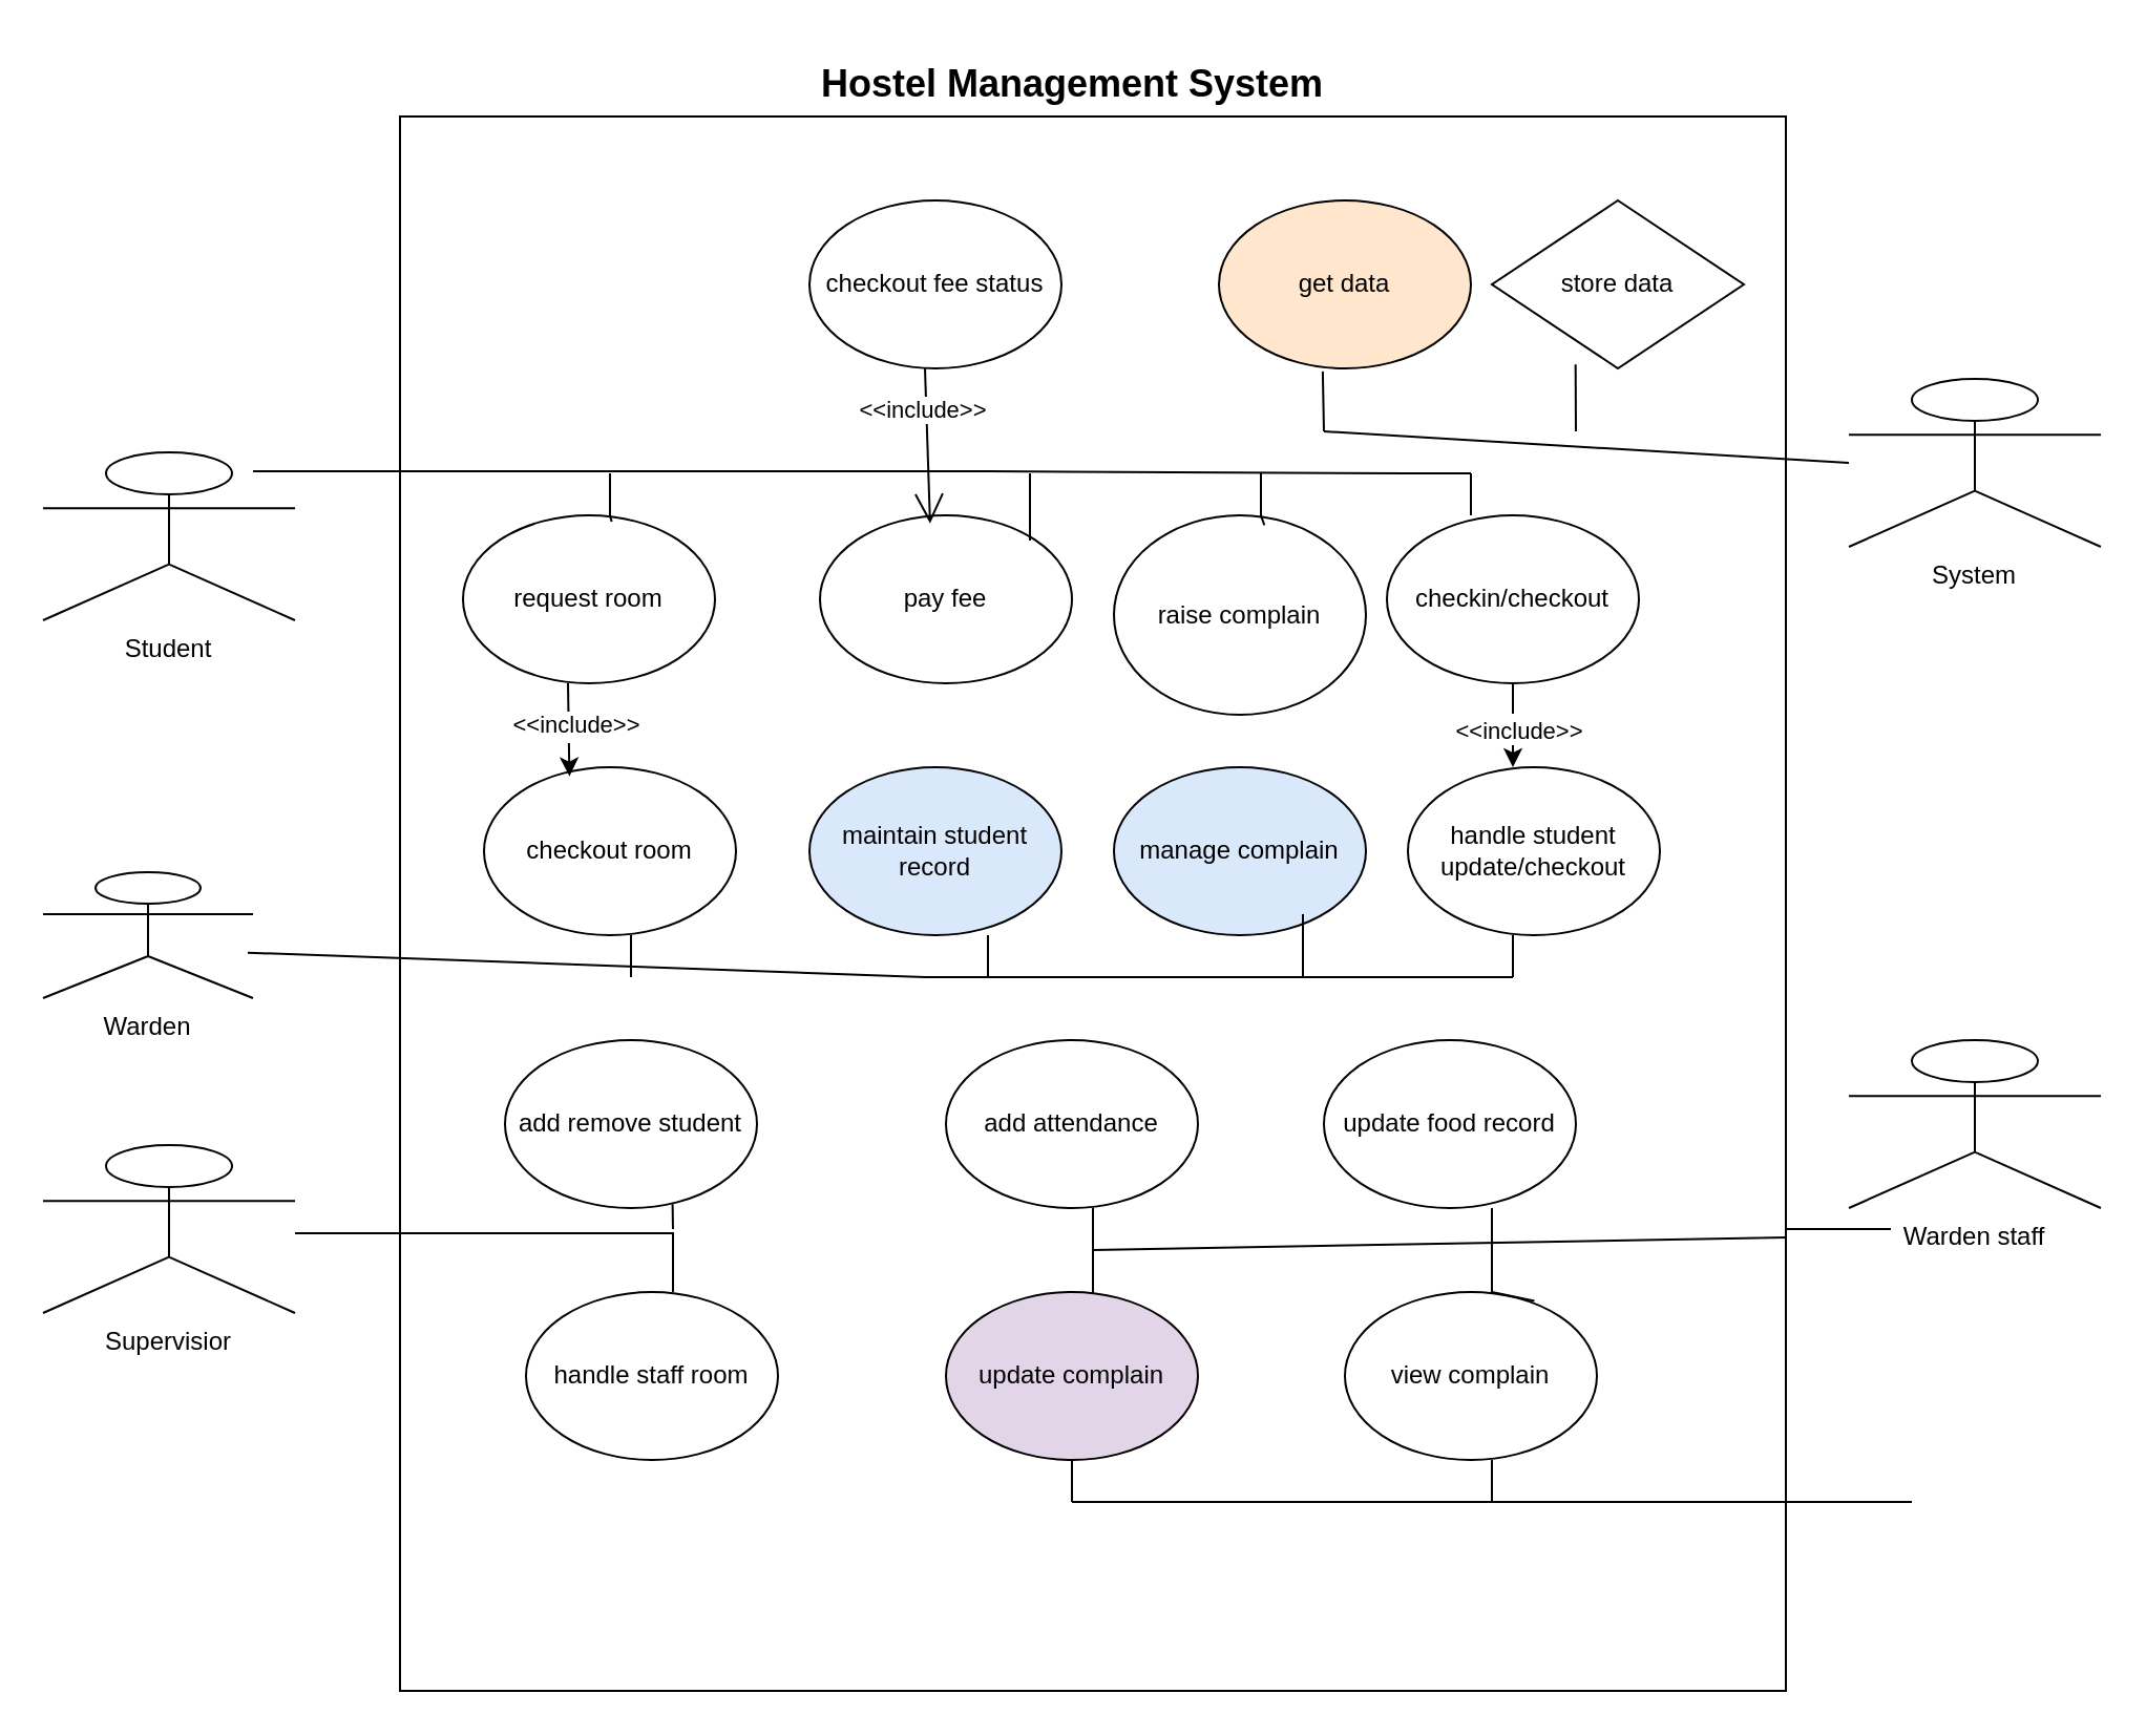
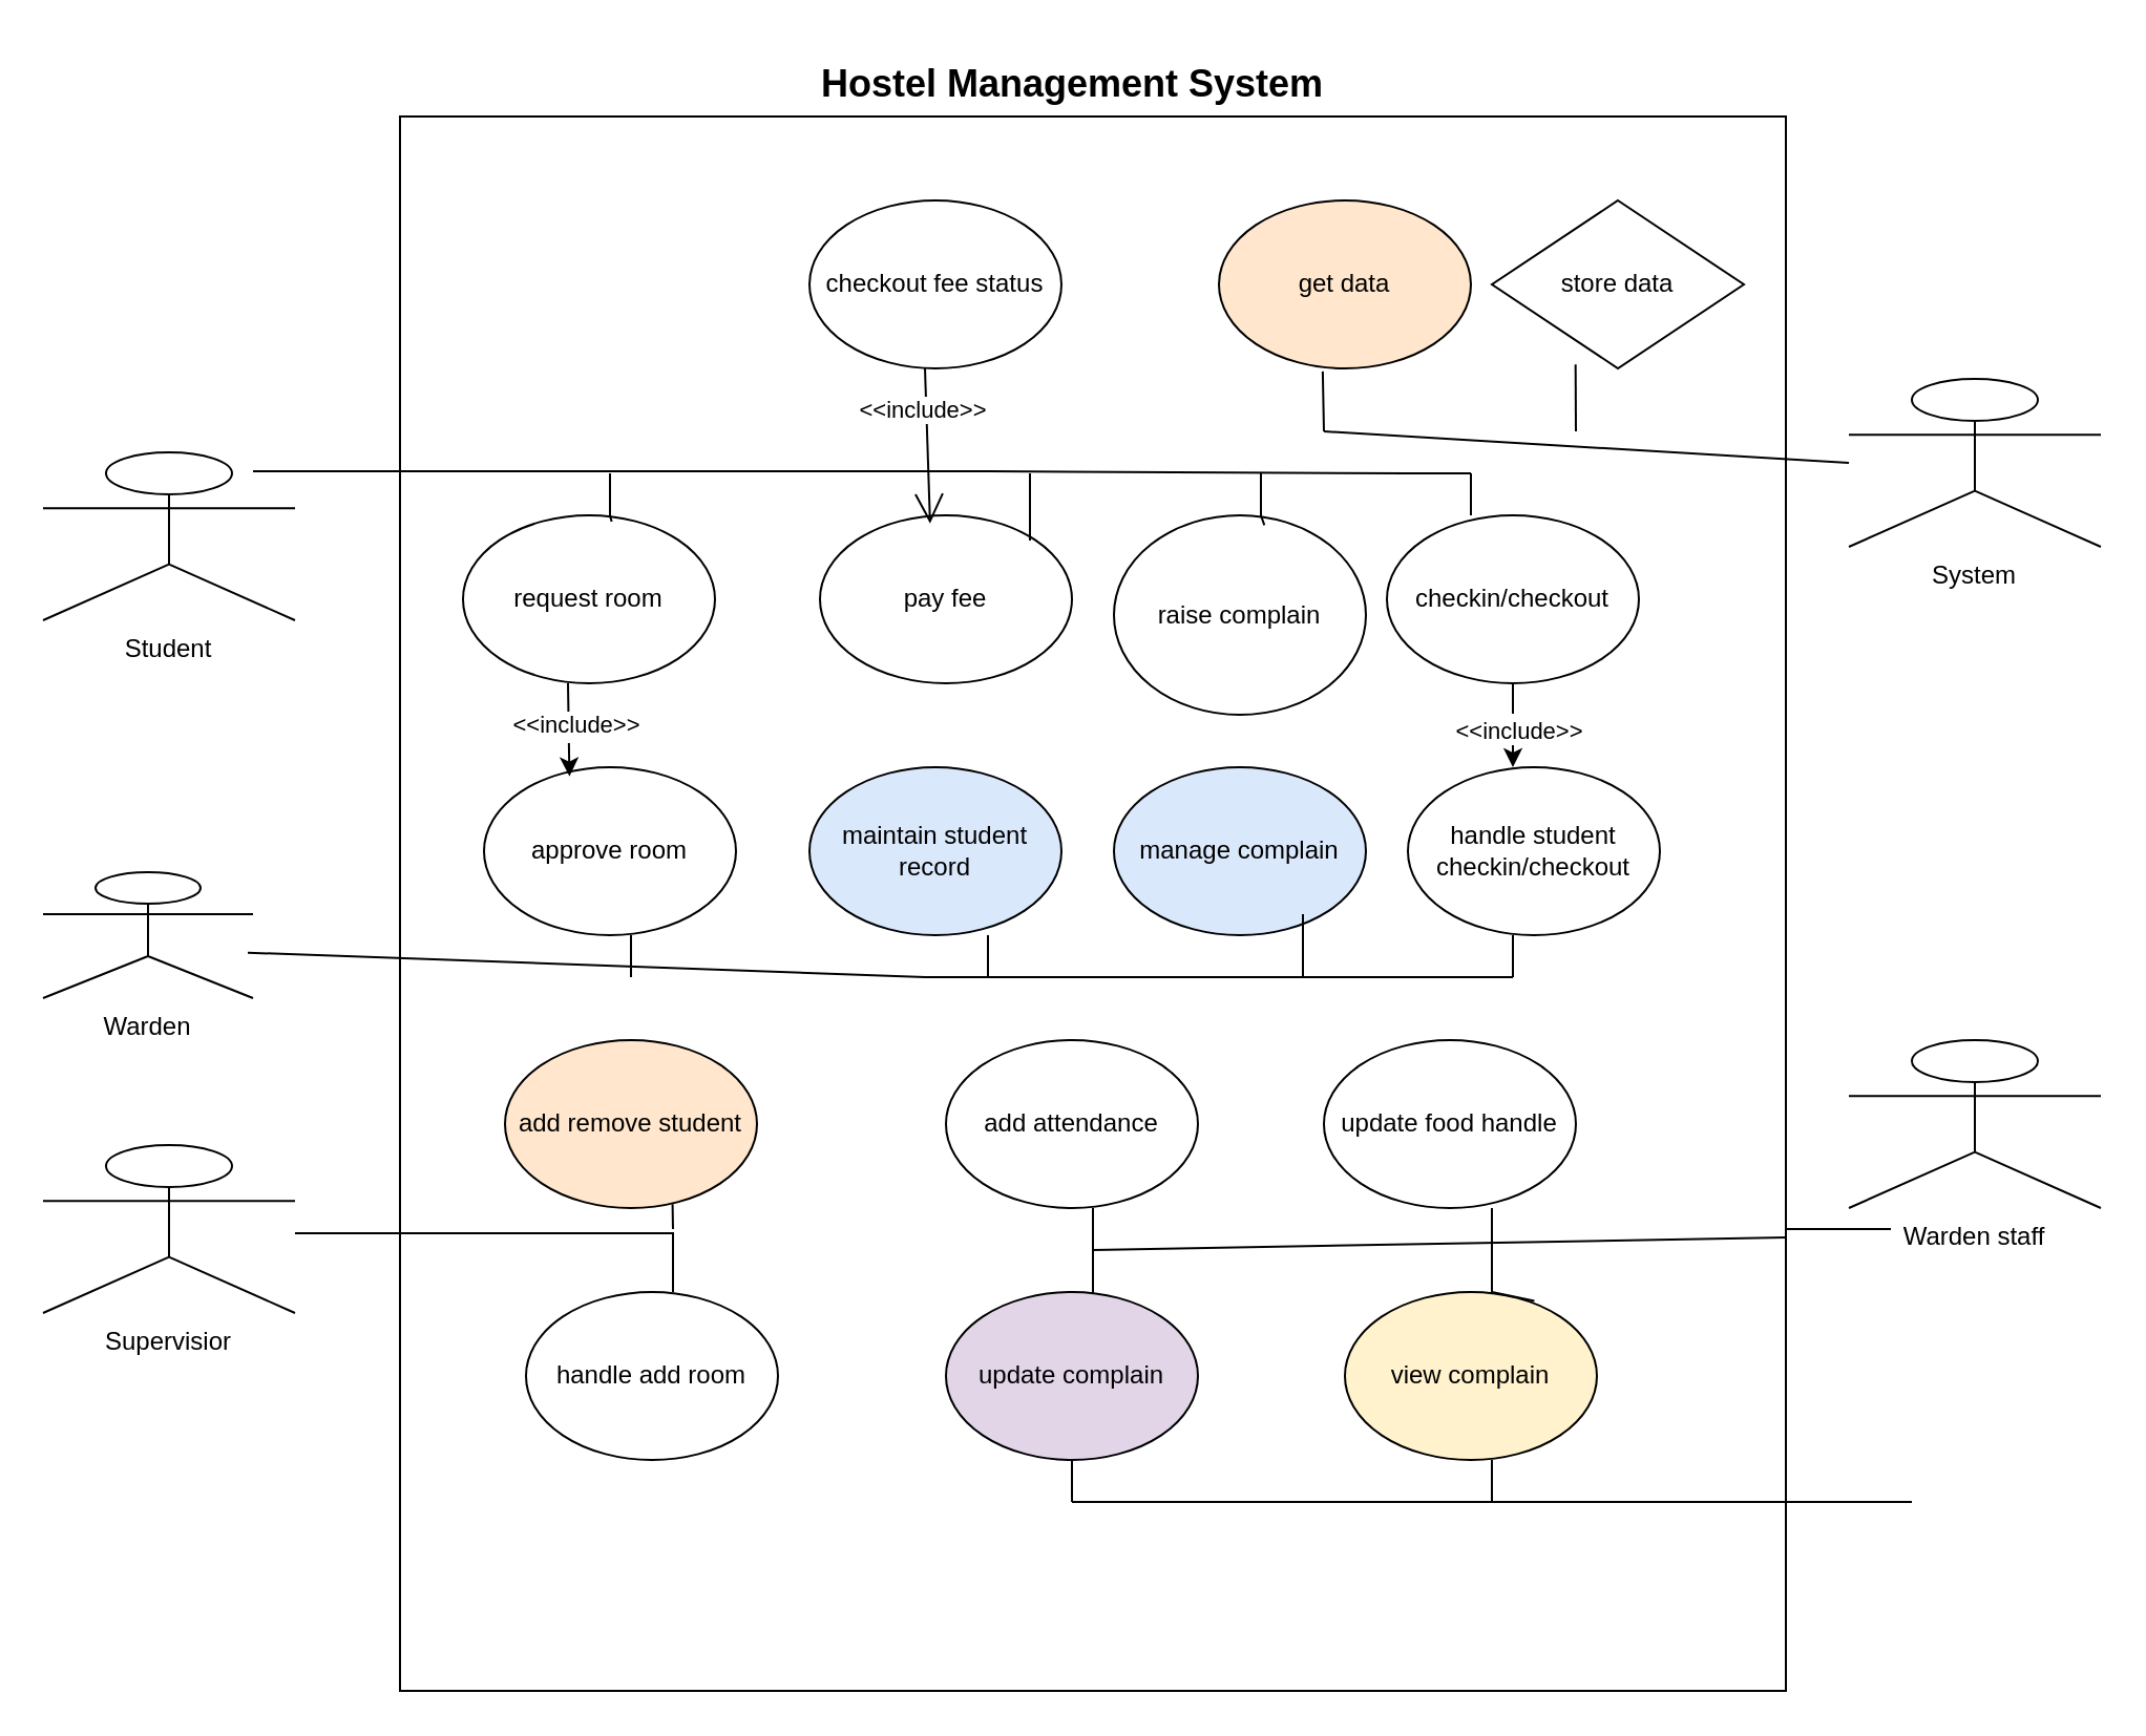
- <mxCell id="11" value="checkout room" style="ellipse;whiteSpace=wrap;html=1;" vertex="1" parent="1"><mxGeometry x="230" y="365" width="120" height="80" as="geometry" /></mxCell>
+ <mxCell id="11" value="approve room" style="ellipse;whiteSpace=wrap;html=1;" vertex="1" parent="1"><mxGeometry x="230" y="365" width="120" height="80" as="geometry" /></mxCell>
- <mxCell id="20" value="handle student update/checkout" style="ellipse;whiteSpace=wrap;html=1;" vertex="1" parent="1"><mxGeometry x="670" y="365" width="120" height="80" as="geometry" /></mxCell>
+ <mxCell id="20" value="handle student checkin/checkout" style="ellipse;whiteSpace=wrap;html=1;" vertex="1" parent="1"><mxGeometry x="670" y="365" width="120" height="80" as="geometry" /></mxCell>
- <mxCell id="14" value="add remove student" style="ellipse;whiteSpace=wrap;html=1;" vertex="1" parent="1"><mxGeometry x="240" y="495" width="120" height="80" as="geometry" /></mxCell>
+ <mxCell id="14" value="add remove student" style="ellipse;whiteSpace=wrap;html=1;fillColor=#ffe6cc;" vertex="1" parent="1"><mxGeometry x="240" y="495" width="120" height="80" as="geometry" /></mxCell>
- <mxCell id="16" value="update food record" style="ellipse;whiteSpace=wrap;html=1;" vertex="1" parent="1"><mxGeometry x="630" y="495" width="120" height="80" as="geometry" /></mxCell>
+ <mxCell id="16" value="update food handle" style="ellipse;whiteSpace=wrap;html=1;" vertex="1" parent="1"><mxGeometry x="630" y="495" width="120" height="80" as="geometry" /></mxCell>
- <mxCell id="17" value="handle staff room" style="ellipse;whiteSpace=wrap;html=1;" vertex="1" parent="1"><mxGeometry x="250" y="615" width="120" height="80" as="geometry" /></mxCell>
+ <mxCell id="17" value="handle add room" style="ellipse;whiteSpace=wrap;html=1;" vertex="1" parent="1"><mxGeometry x="250" y="615" width="120" height="80" as="geometry" /></mxCell>
- <mxCell id="19" value="view complain" style="ellipse;whiteSpace=wrap;html=1;" vertex="1" parent="1"><mxGeometry x="640" y="615" width="120" height="80" as="geometry" /></mxCell>
+ <mxCell id="19" value="view complain" style="ellipse;whiteSpace=wrap;html=1;fillColor=#fff2cc;" vertex="1" parent="1"><mxGeometry x="640" y="615" width="120" height="80" as="geometry" /></mxCell>
